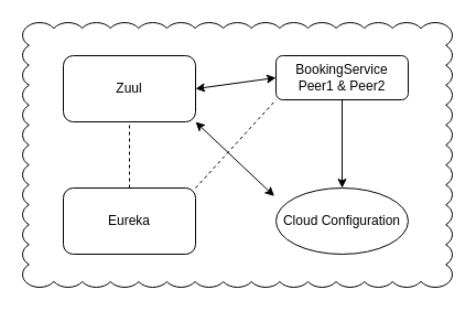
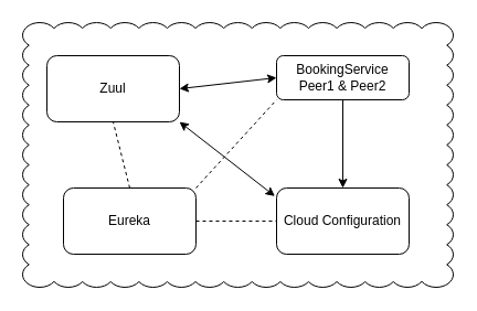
- <mxCell id="10" value="Zuul" style="rounded=1;whiteSpace=wrap;html=1;" vertex="1" parent="1"><mxGeometry x="57" y="50" width="120" height="60" as="geometry" /></mxCell>
+ <mxCell id="10" value="Zuul" style="rounded=1;whiteSpace=wrap;html=1;" vertex="1" parent="1"><mxGeometry x="42" y="50" width="120" height="60" as="geometry" /></mxCell>
+ <mxCell id="4" style="edgeStyle=none;rounded=0;orthogonalLoop=1;jettySize=auto;html=1;exitX=1;exitY=0.5;exitDx=0;exitDy=0;entryX=0;entryY=0.5;entryDx=0;entryDy=0;startArrow=none;startFill=0;endArrow=none;endFill=0;dashed=1;" edge="1" parent="1" source="7" target="3"><mxGeometry relative="1" as="geometry" /></mxCell>
- <mxCell id="3" value="Cloud Configuration" style="ellipse;whiteSpace=wrap;html=1;" vertex="1" parent="1"><mxGeometry x="250" y="170" width="120" height="60" as="geometry" /></mxCell>
+ <mxCell id="3" value="Cloud Configuration" style="rounded=1;whiteSpace=wrap;html=1;" vertex="1" parent="1"><mxGeometry x="250" y="170" width="120" height="60" as="geometry" /></mxCell>
